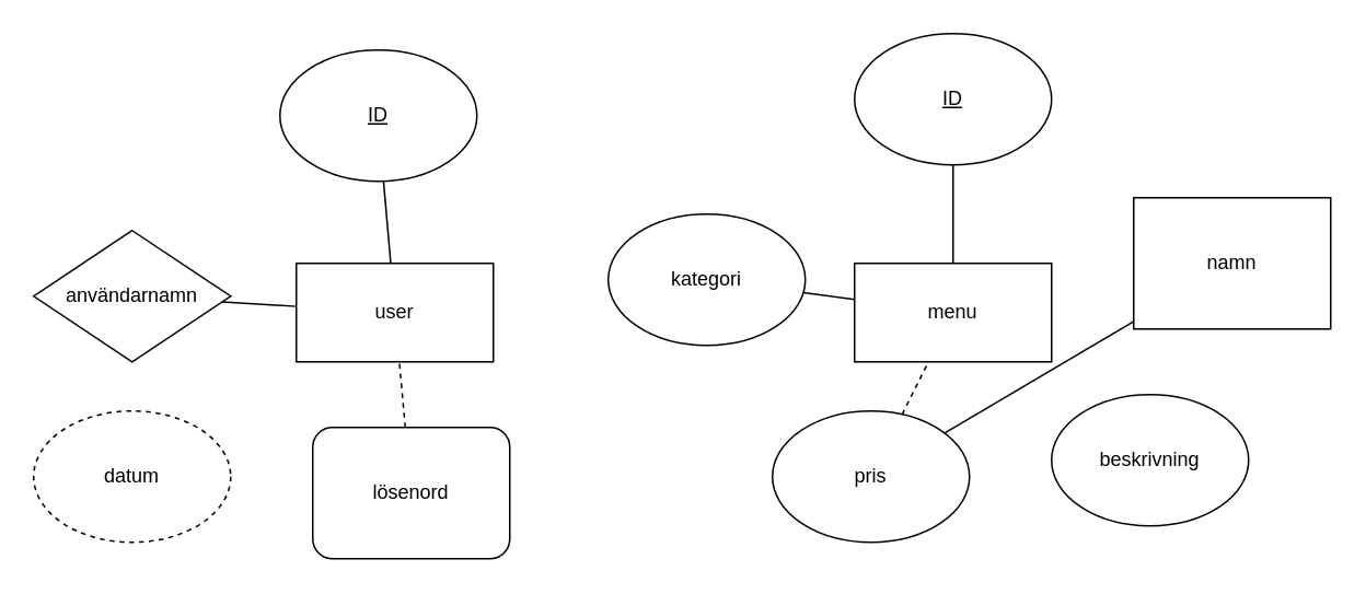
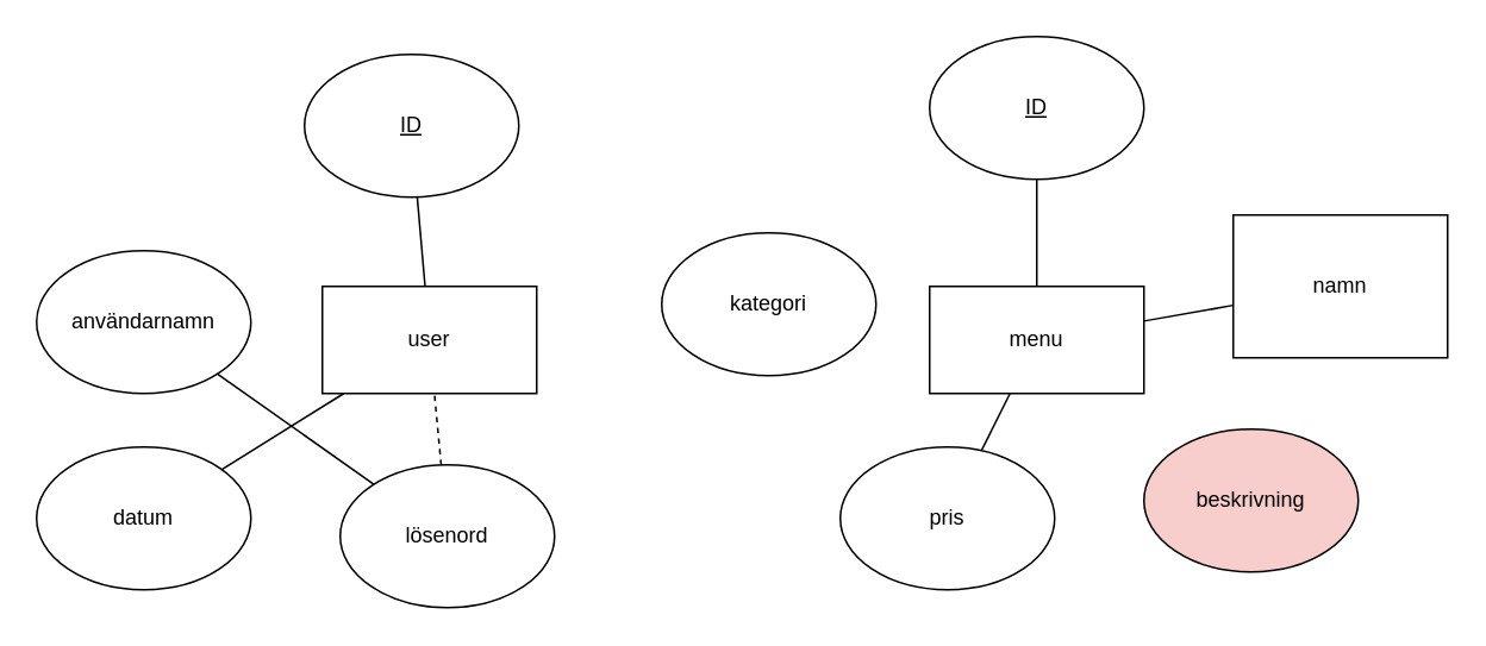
- <mxCell id="7" value="användarnamn" style="rhombus;whiteSpace=wrap;html=1;" vertex="1" parent="1"><mxGeometry x="20" y="140" width="120" height="80" as="geometry" /></mxCell>
+ <mxCell id="7" value="användarnamn" style="ellipse;whiteSpace=wrap;html=1;" vertex="1" parent="1"><mxGeometry x="20" y="140" width="120" height="80" as="geometry" /></mxCell>
- <mxCell id="17" value="" style="edgeStyle=none;html=1;endArrow=none;endFill=0;" edge="1" parent="1" source="18" target="3"><mxGeometry relative="1" as="geometry" /></mxCell>
- <mxCell id="6" value="" style="edgeStyle=none;html=1;endArrow=none;endFill=0;" edge="1" parent="1" source="7" target="2"><mxGeometry relative="1" as="geometry" /></mxCell>
+ <mxCell id="6" value="" style="edgeStyle=none;html=1;endArrow=none;endFill=0;" edge="1" parent="1" source="7" target="9"><mxGeometry relative="1" as="geometry" /></mxCell>
- <mxCell id="12" value="" style="edgeStyle=none;html=1;endArrow=none;endFill=0;" edge="1" parent="1" source="13" target="16"><mxGeometry relative="1" as="geometry" /></mxCell>
+ <mxCell id="12" value="" style="edgeStyle=none;html=1;endArrow=none;endFill=0;" edge="1" parent="1" source="13" target="3"><mxGeometry relative="1" as="geometry" /></mxCell>
- <mxCell id="15" value="" style="edgeStyle=none;html=1;endArrow=none;endFill=0;dashed=1;" edge="1" parent="1" source="16" target="3"><mxGeometry relative="1" as="geometry" /></mxCell>
+ <mxCell id="15" value="" style="edgeStyle=none;html=1;endArrow=none;endFill=0;" edge="1" parent="1" source="16" target="3"><mxGeometry relative="1" as="geometry" /></mxCell>
+ <mxCell id="19" value="" style="edgeStyle=none;html=1;endArrow=none;endFill=0;" edge="1" parent="1" source="20" target="2"><mxGeometry relative="1" as="geometry" /></mxCell>
- <mxCell id="14" value="beskrivning" style="ellipse;whiteSpace=wrap;html=1;" vertex="1" parent="1"><mxGeometry x="640" y="240" width="120" height="80" as="geometry" /></mxCell>
+ <mxCell id="14" value="beskrivning" style="ellipse;whiteSpace=wrap;html=1;fillColor=#f8cecc;" vertex="1" parent="1"><mxGeometry x="640" y="240" width="120" height="80" as="geometry" /></mxCell>
- <mxCell id="20" value="datum" style="ellipse;whiteSpace=wrap;html=1;dashed=1;" vertex="1" parent="1"><mxGeometry x="20" y="250" width="120" height="80" as="geometry" /></mxCell>
+ <mxCell id="20" value="datum" style="ellipse;whiteSpace=wrap;html=1;" vertex="1" parent="1"><mxGeometry x="20" y="250" width="120" height="80" as="geometry" /></mxCell>
- <mxCell id="9" value="lösenord" style="whiteSpace=wrap;html=1;rounded=1;" vertex="1" parent="1"><mxGeometry x="190" y="260" width="120" height="80" as="geometry" /></mxCell>
+ <mxCell id="9" value="lösenord" style="ellipse;whiteSpace=wrap;html=1;" vertex="1" parent="1"><mxGeometry x="190" y="260" width="120" height="80" as="geometry" /></mxCell>
